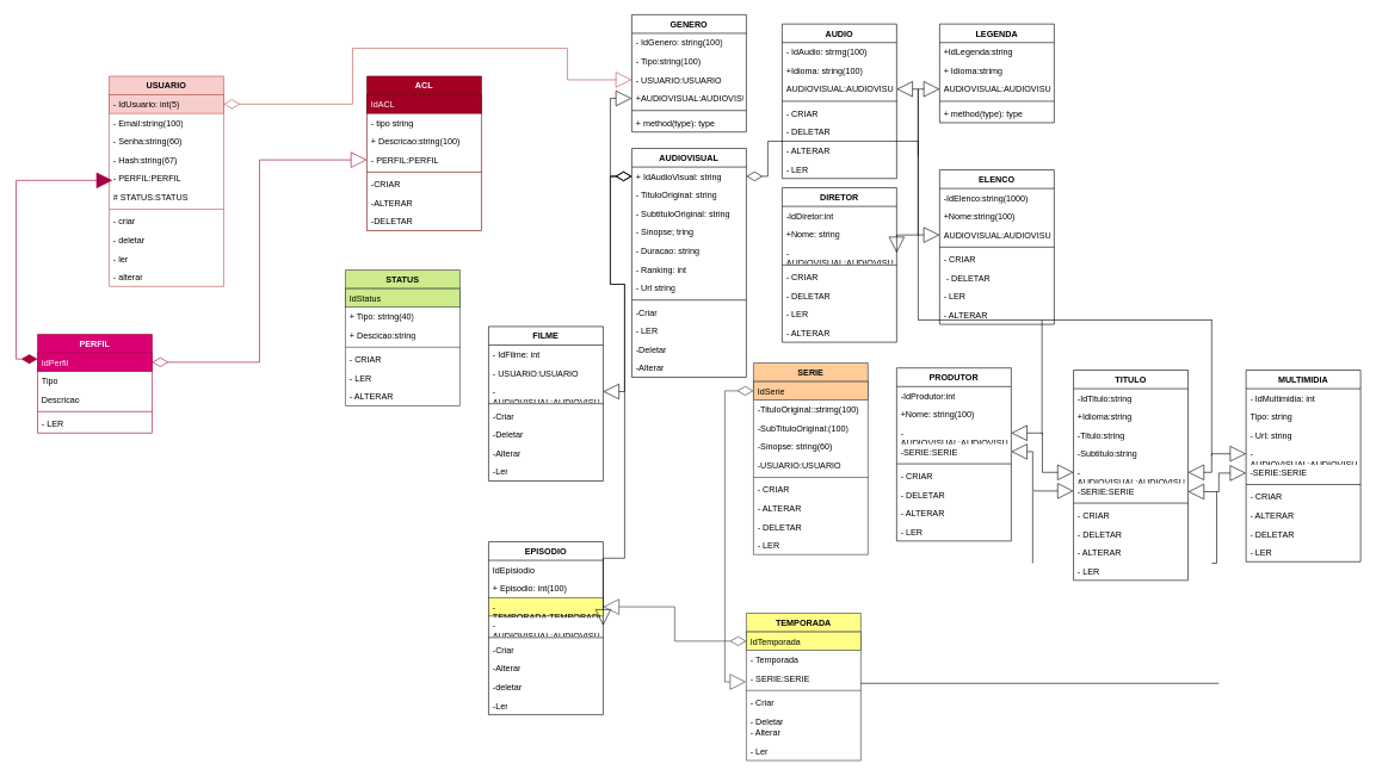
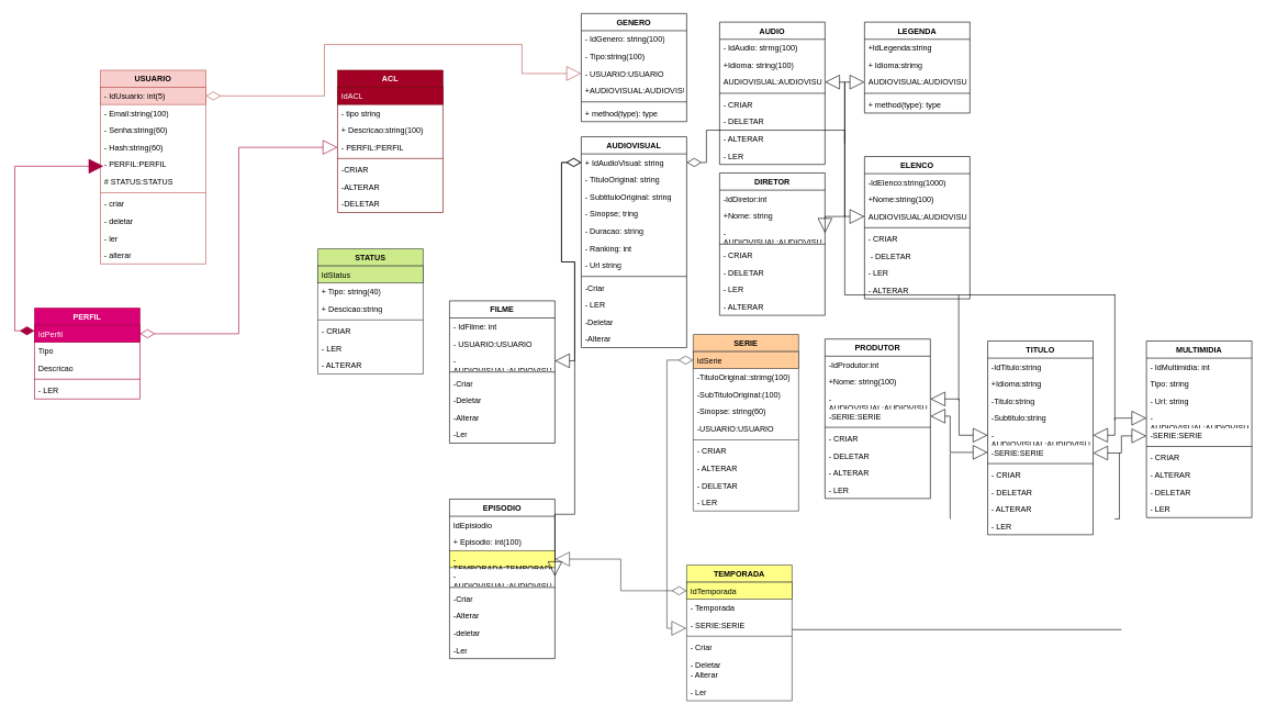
- <mxCell id="167" style="edgeStyle=orthogonalEdgeStyle;rounded=0;orthogonalLoop=1;jettySize=auto;html=1;exitX=0;exitY=0.5;exitDx=0;exitDy=0;entryX=0;entryY=0.5;entryDx=0;entryDy=0;startArrow=diamondThin;startFill=0;endArrow=block;endFill=0;startSize=20;endSize=20;" parent="1" source="85" target="71" edge="1"><mxGeometry relative="1" as="geometry" /></mxCell>
- <mxCell id="6" value="- Hash:string(67)" style="text;strokeColor=none;fillColor=none;align=left;verticalAlign=top;spacingLeft=4;spacingRight=4;overflow=hidden;rotatable=0;points=[[0,0.5],[1,0.5]];portConstraint=eastwest;whiteSpace=wrap;html=1;" parent="2" vertex="1"><mxGeometry y="104" width="160" height="26" as="geometry" /></mxCell>
+ <mxCell id="6" value="- Hash:string(60)" style="text;strokeColor=none;fillColor=none;align=left;verticalAlign=top;spacingLeft=4;spacingRight=4;overflow=hidden;rotatable=0;points=[[0,0.5],[1,0.5]];portConstraint=eastwest;whiteSpace=wrap;html=1;" parent="2" vertex="1"><mxGeometry y="104" width="160" height="26" as="geometry" /></mxCell>
